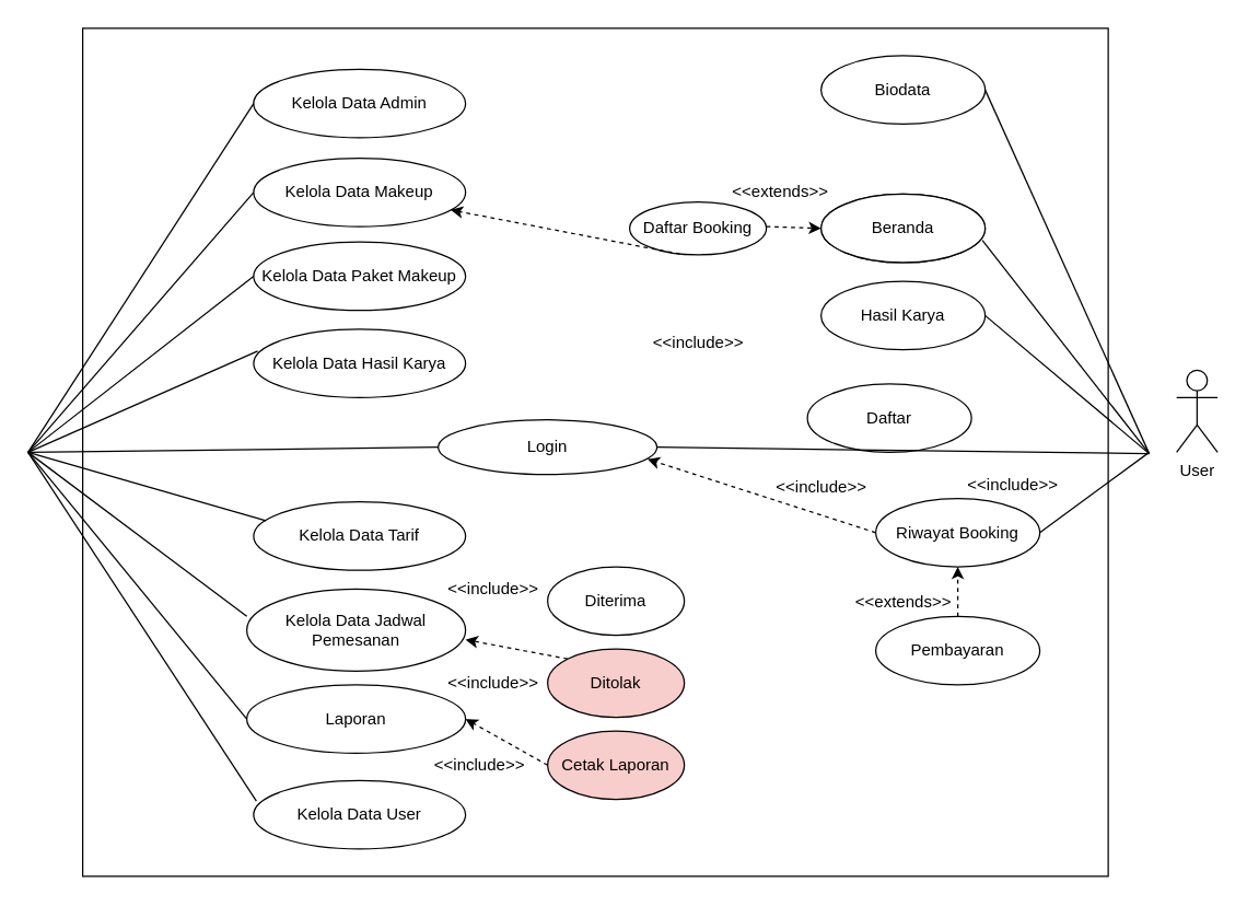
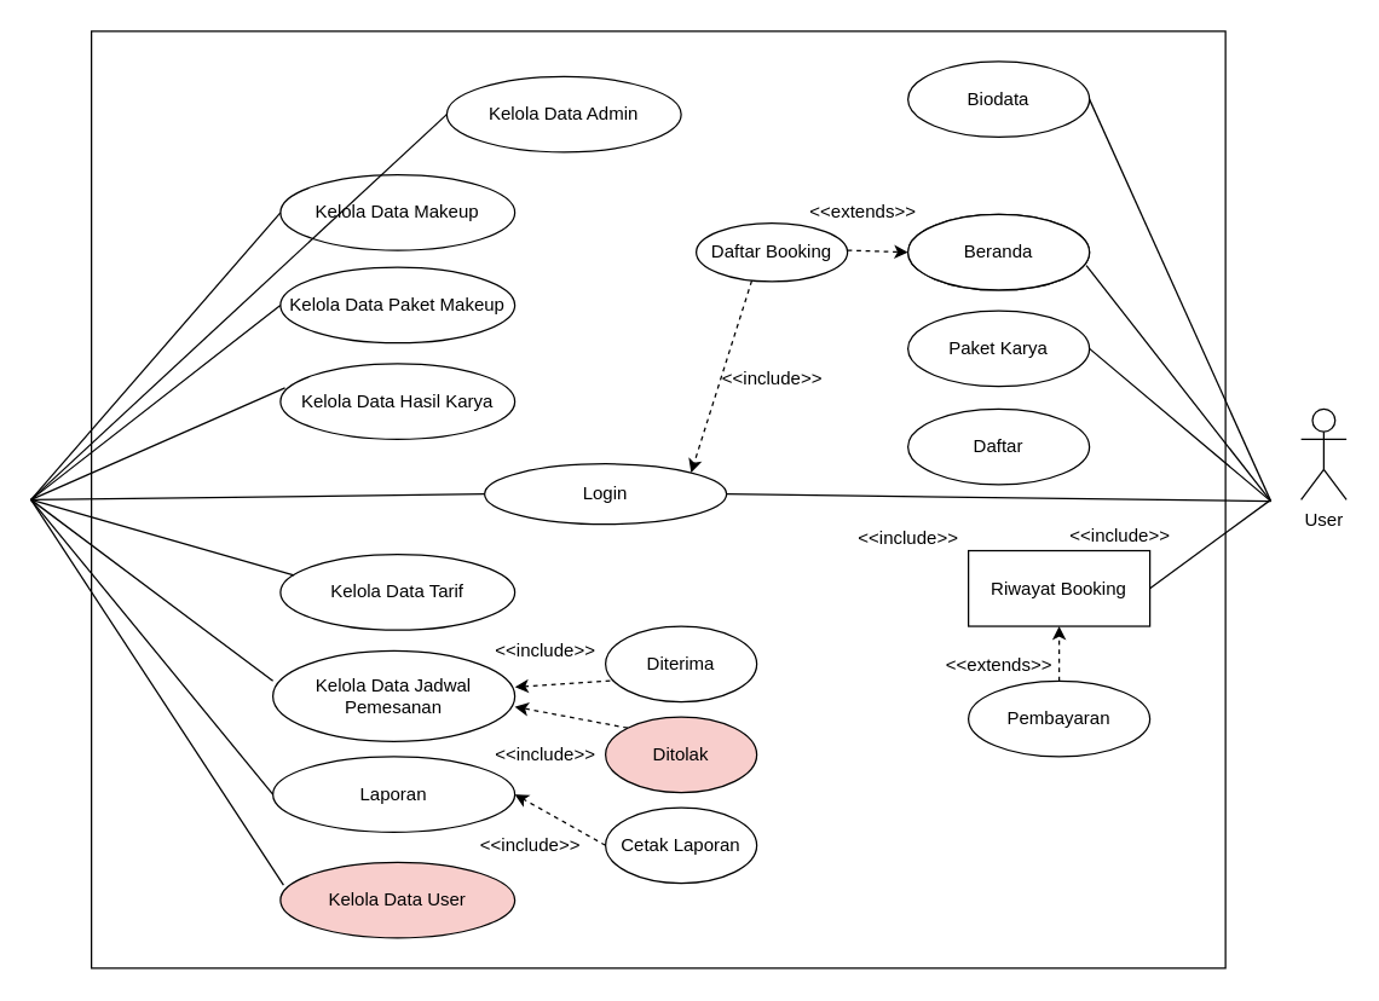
- <mxCell id="3" value="Kelola Data Admin" style="ellipse;whiteSpace=wrap;html=1;" parent="1" vertex="1"><mxGeometry x="185" y="50" width="155" height="50" as="geometry" /></mxCell>
+ <mxCell id="3" value="Kelola Data Admin" style="ellipse;whiteSpace=wrap;html=1;" parent="1" vertex="1"><mxGeometry x="295" y="50" width="155" height="50" as="geometry" /></mxCell>
- <mxCell id="49" value="" style="endArrow=classic;html=1;dashed=1;exitX=0.367;exitY=0.984;exitDx=0;exitDy=0;exitPerimeter=0;" parent="1" source="47" target="4" edge="1"><mxGeometry width="50" height="50" relative="1" as="geometry"><mxPoint x="520" y="185.63" as="sourcePoint" /><mxPoint x="516.569" y="312.128" as="targetPoint" /></mxGeometry></mxCell>
+ <mxCell id="49" value="" style="endArrow=classic;html=1;dashed=1;entryX=1;entryY=0;entryDx=0;entryDy=0;exitX=0.367;exitY=0.984;exitDx=0;exitDy=0;exitPerimeter=0;" parent="1" source="47" target="11" edge="1"><mxGeometry width="50" height="50" relative="1" as="geometry"><mxPoint x="520" y="185.63" as="sourcePoint" /><mxPoint x="516.569" y="312.128" as="targetPoint" /></mxGeometry></mxCell>
- <mxCell id="14" value="Hasil Karya" style="ellipse;whiteSpace=wrap;html=1;" parent="1" vertex="1"><mxGeometry x="600" y="205" width="120" height="50" as="geometry" /></mxCell>
+ <mxCell id="14" value="Paket Karya" style="ellipse;whiteSpace=wrap;html=1;" parent="1" vertex="1"><mxGeometry x="600" y="205" width="120" height="50" as="geometry" /></mxCell>
- <mxCell id="16" value="Daftar" style="ellipse;whiteSpace=wrap;html=1;" parent="1" vertex="1"><mxGeometry x="590" y="280" width="120" height="50" as="geometry" /></mxCell>
+ <mxCell id="16" value="Daftar" style="ellipse;whiteSpace=wrap;html=1;" parent="1" vertex="1"><mxGeometry x="600" y="270" width="120" height="50" as="geometry" /></mxCell>
- <mxCell id="38" value="" style="endArrow=classic;html=1;dashed=1;entryX=0.956;entryY=0.718;entryDx=0;entryDy=0;exitX=0;exitY=0.5;exitDx=0;exitDy=0;entryPerimeter=0;" parent="1" source="17" target="11" edge="1"><mxGeometry width="50" height="50" relative="1" as="geometry"><mxPoint x="680" y="396.27" as="sourcePoint" /><mxPoint x="540.96" y="335.99" as="targetPoint" /></mxGeometry></mxCell>
- <mxCell id="17" value="Riwayat Booking" style="ellipse;whiteSpace=wrap;html=1;" parent="1" vertex="1"><mxGeometry x="640" y="363.73" width="120" height="50" as="geometry" /></mxCell>
+ <mxCell id="17" value="Riwayat Booking" style="whiteSpace=wrap;html=1;rounded=0;" parent="1" vertex="1"><mxGeometry x="640" y="363.73" width="120" height="50" as="geometry" /></mxCell>
+ <mxCell id="33" value="" style="endArrow=classic;html=1;dashed=1;entryX=1;entryY=0.4;entryDx=0;entryDy=0;entryPerimeter=0;exitX=0.03;exitY=0.72;exitDx=0;exitDy=0;exitPerimeter=0;" parent="1" source="30" target="8" edge="1"><mxGeometry width="50" height="50" relative="1" as="geometry"><mxPoint x="400" y="465" as="sourcePoint" /><mxPoint x="343.04" y="467.02" as="targetPoint" /></mxGeometry></mxCell>
- <mxCell id="28" value="Cetak Laporan" style="ellipse;whiteSpace=wrap;html=1;fillColor=#f8cecc;" parent="1" vertex="1"><mxGeometry x="400" y="533.73" width="100" height="50" as="geometry" /></mxCell>
+ <mxCell id="28" value="Cetak Laporan" style="ellipse;whiteSpace=wrap;html=1;" parent="1" vertex="1"><mxGeometry x="400" y="533.73" width="100" height="50" as="geometry" /></mxCell>
- <mxCell id="10" value="Kelola Data User" style="ellipse;whiteSpace=wrap;html=1;" parent="1" vertex="1"><mxGeometry x="185" y="570" width="155" height="50" as="geometry" /></mxCell>
+ <mxCell id="10" value="Kelola Data User" style="ellipse;whiteSpace=wrap;html=1;fillColor=#f8cecc;" parent="1" vertex="1"><mxGeometry x="185" y="570" width="155" height="50" as="geometry" /></mxCell>
